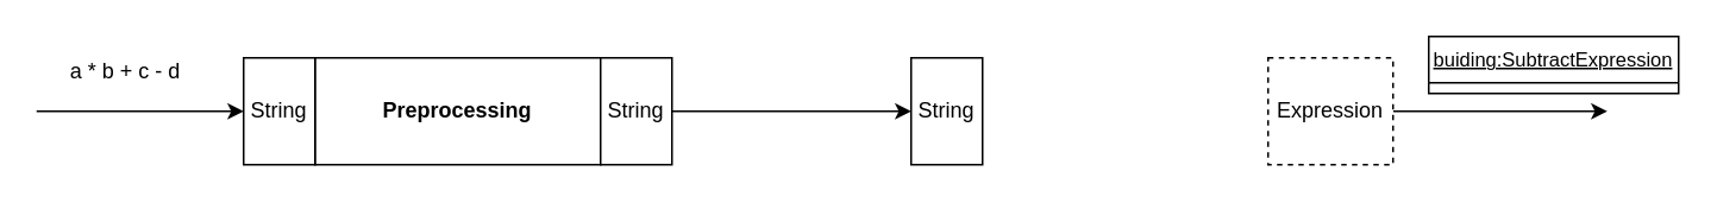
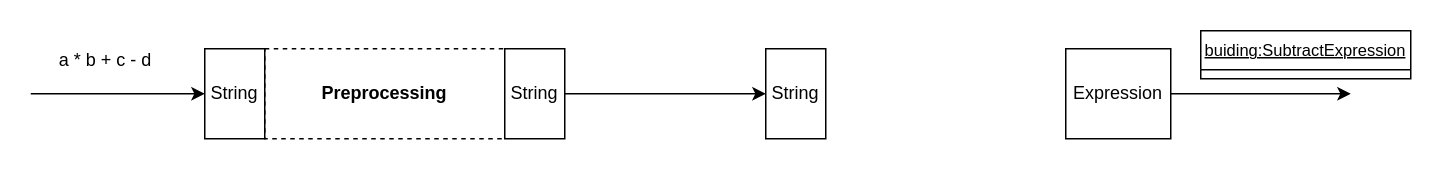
- <mxCell id="7" value="&lt;b&gt;Preprocessing&lt;/b&gt;" style="rounded=0;whiteSpace=wrap;html=1;" vertex="1" parent="6"><mxGeometry x="40" width="160" height="60" as="geometry" /></mxCell>
+ <mxCell id="7" value="&lt;b&gt;Preprocessing&lt;/b&gt;" style="rounded=0;whiteSpace=wrap;html=1;dashed=1;" vertex="1" parent="6"><mxGeometry x="40" width="160" height="60" as="geometry" /></mxCell>
- <mxCell id="12" value="Expression" style="rounded=0;whiteSpace=wrap;html=1;dashed=1;" vertex="1" parent="10"><mxGeometry x="200" width="70" height="60" as="geometry" /></mxCell>
+ <mxCell id="12" value="Expression" style="rounded=0;whiteSpace=wrap;html=1;" vertex="1" parent="10"><mxGeometry x="200" width="70" height="60" as="geometry" /></mxCell>
